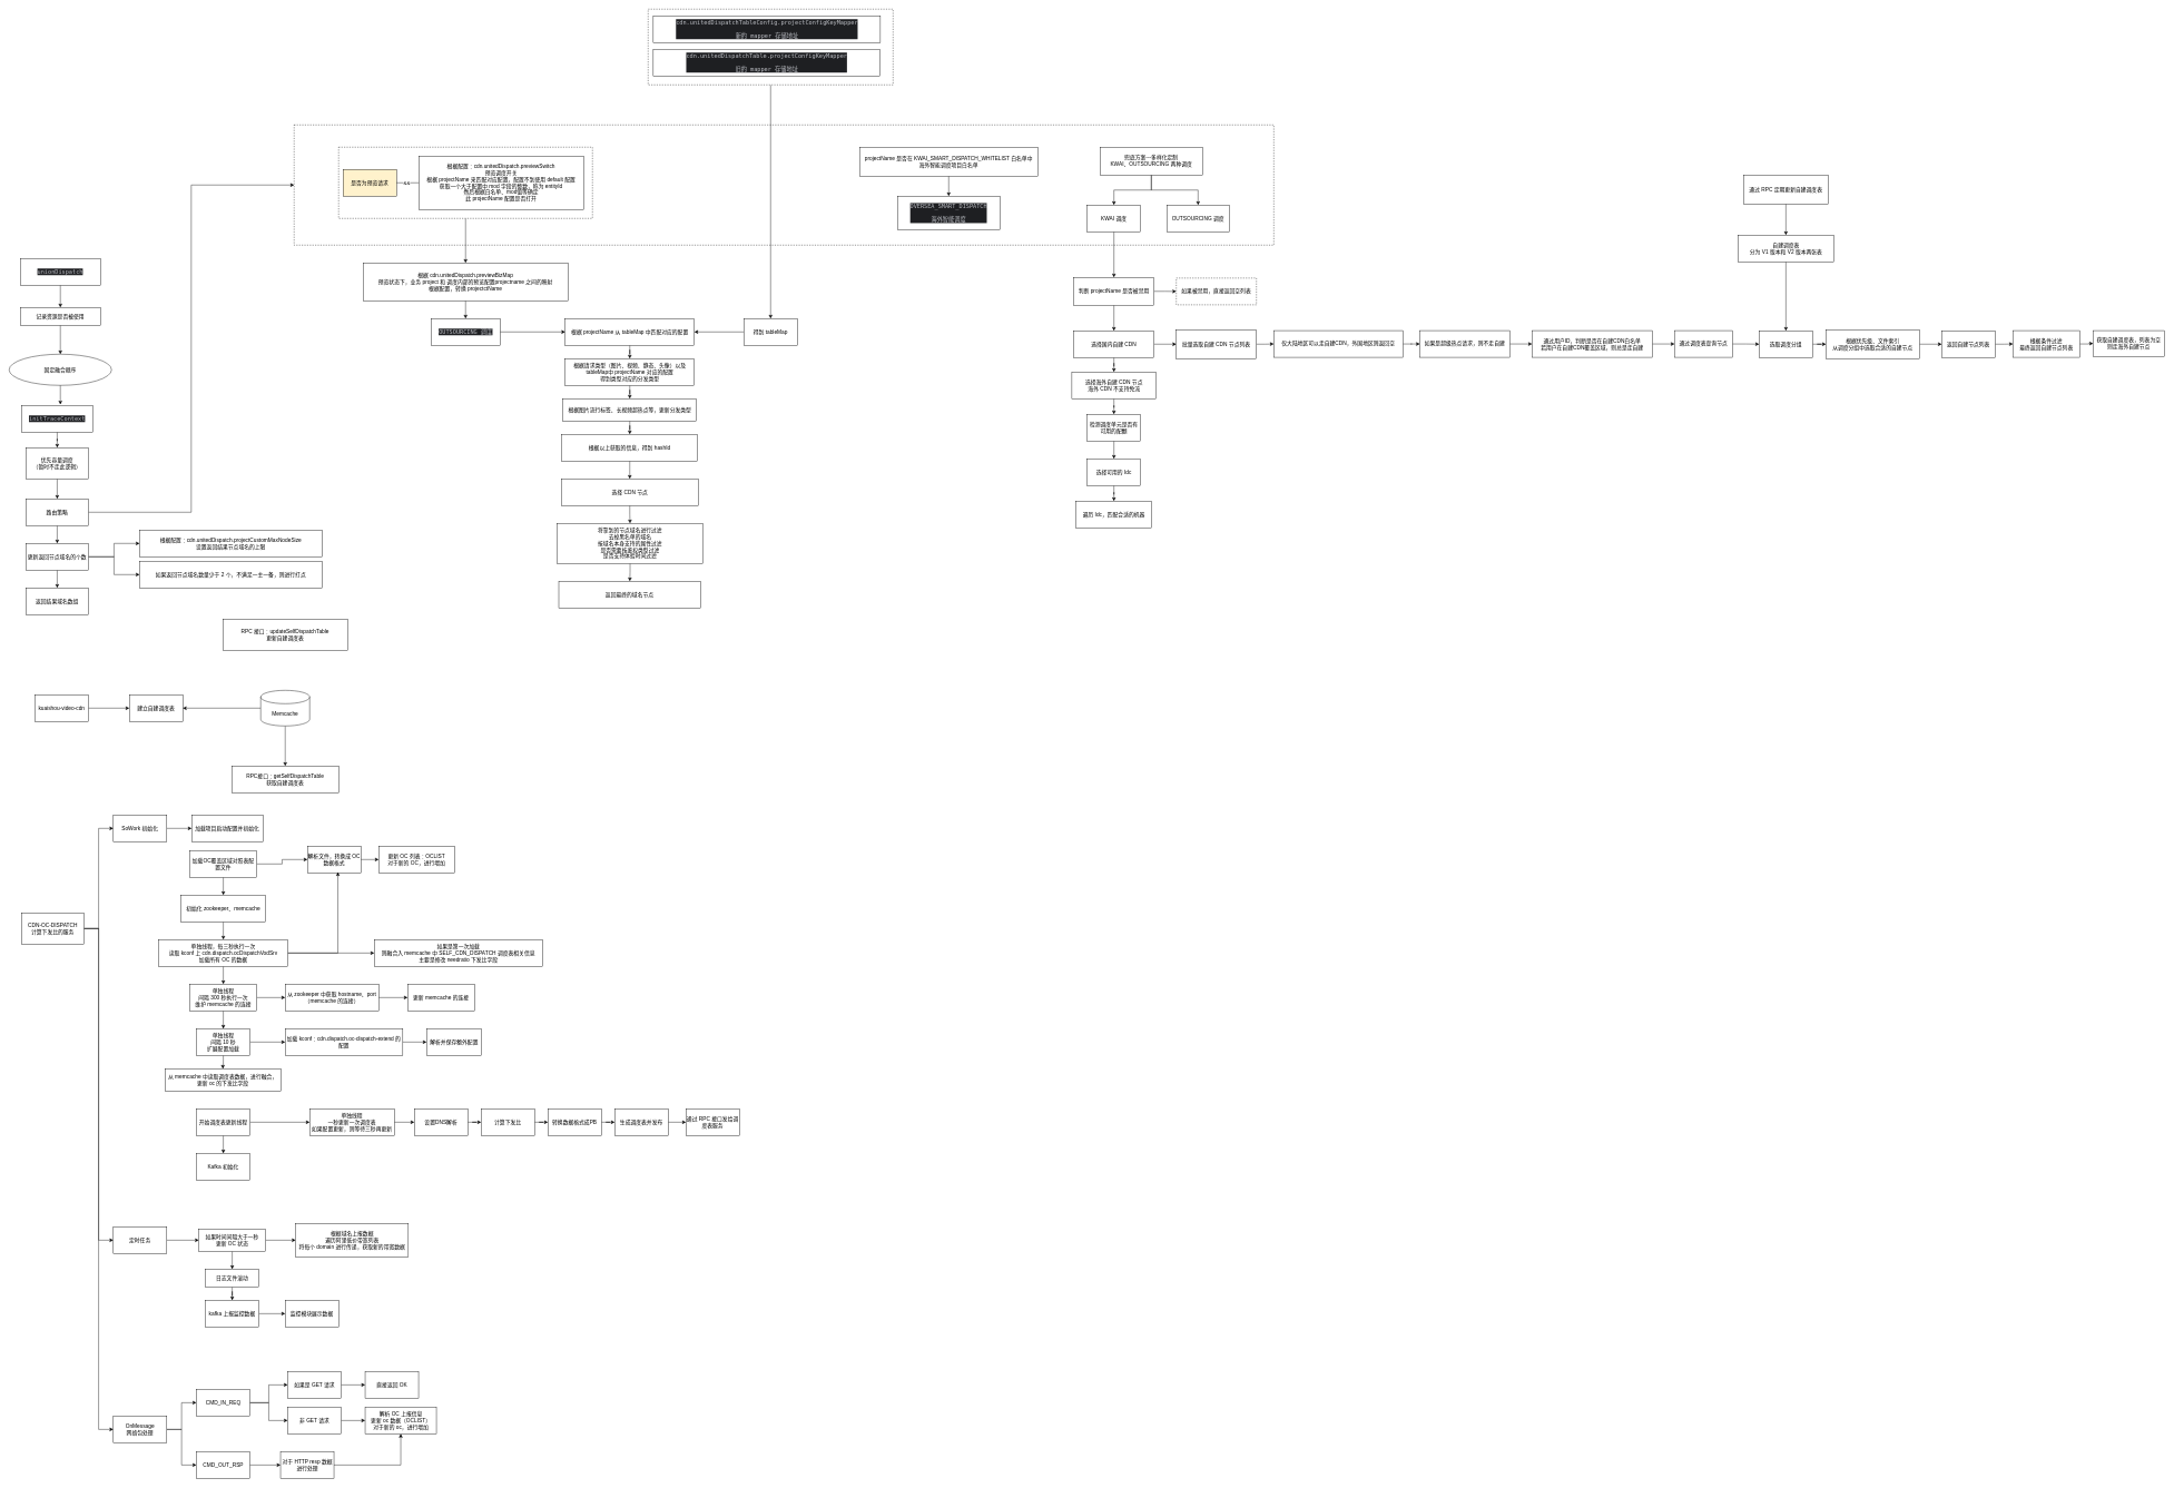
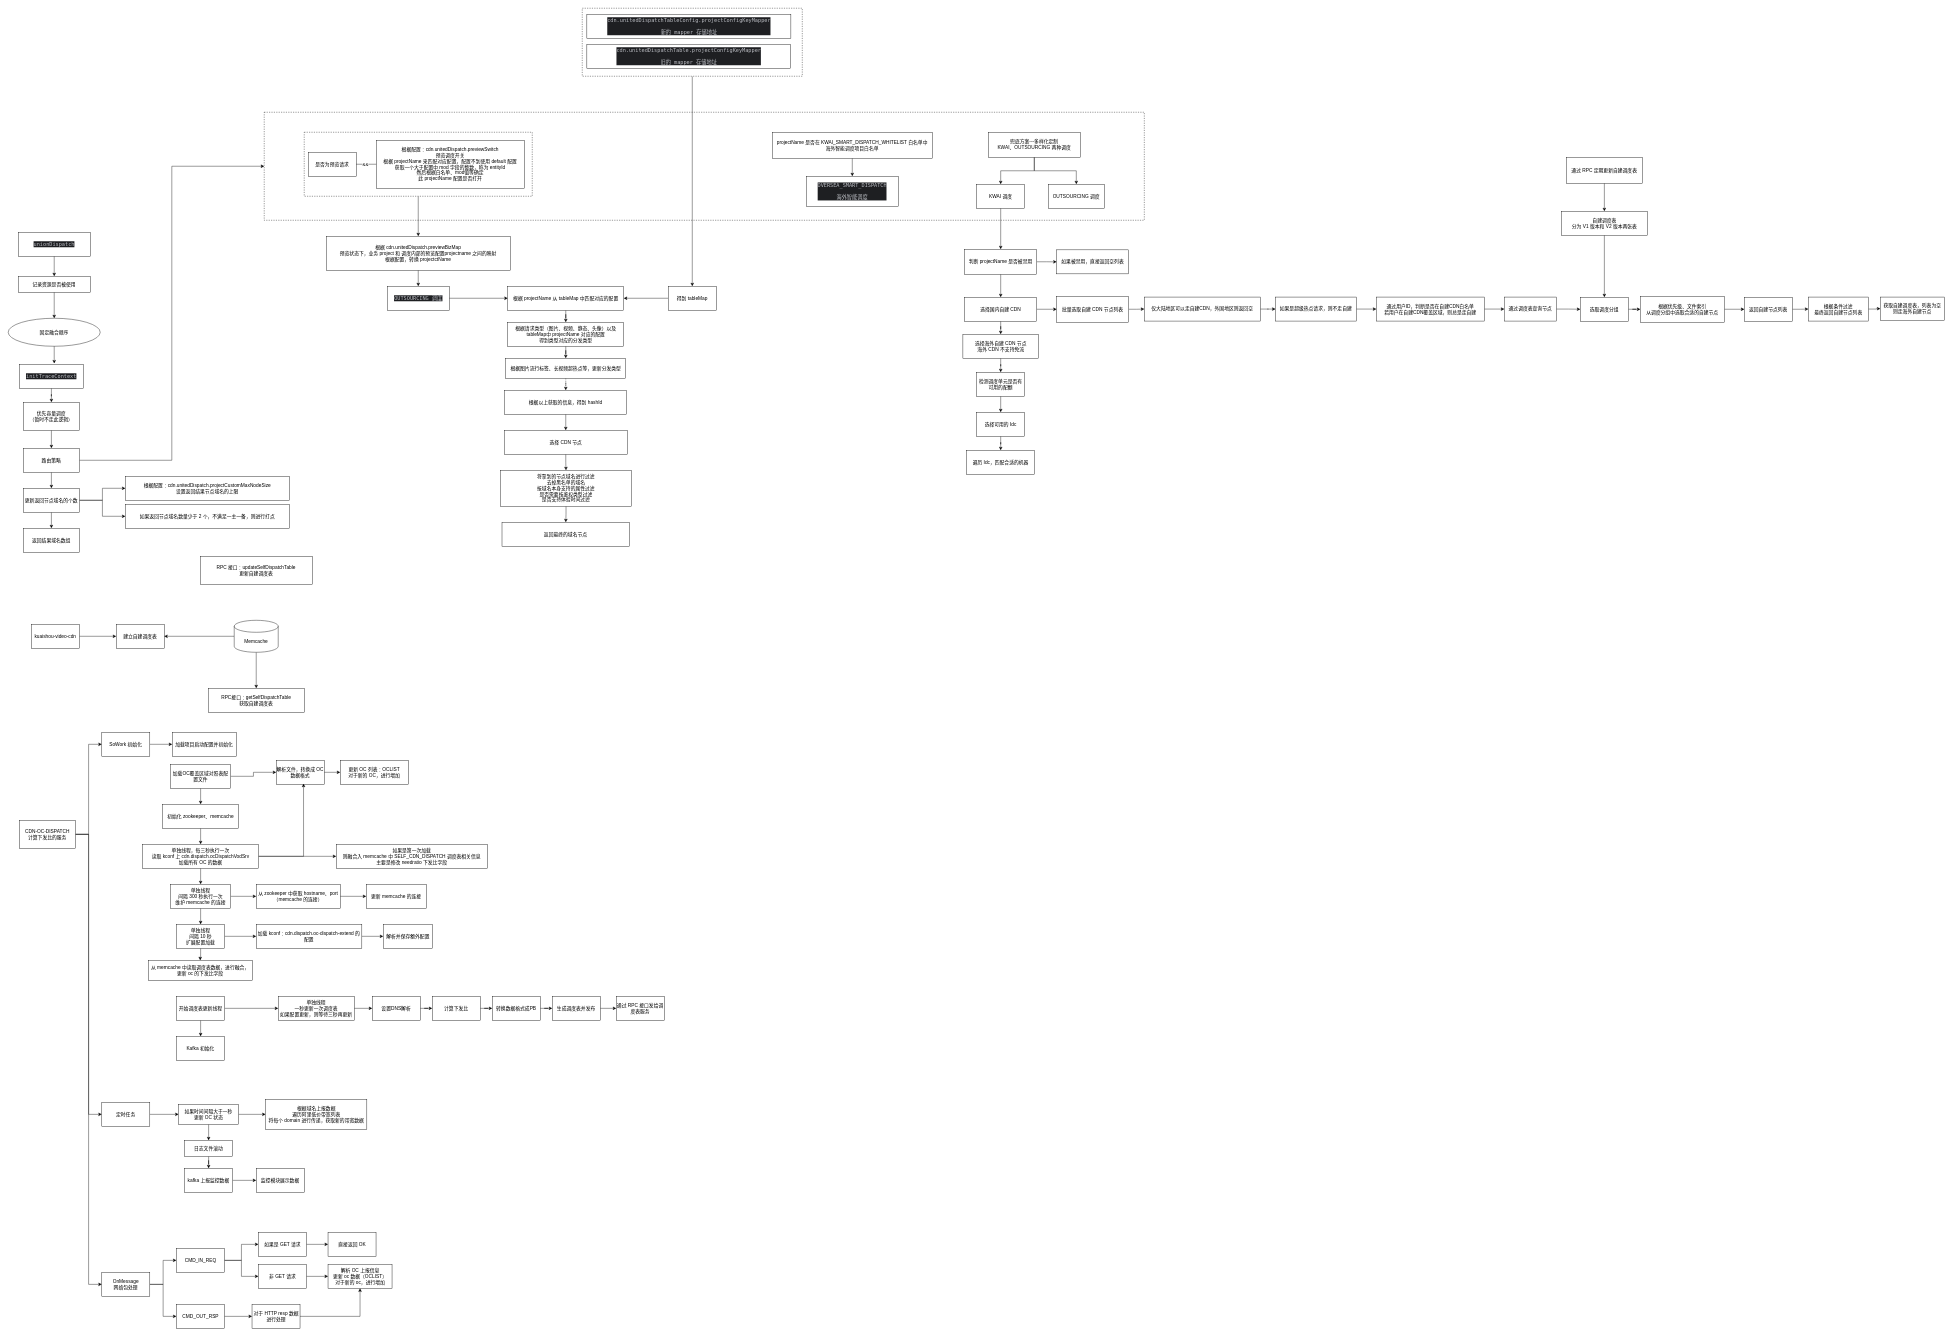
- <mxCell id="26" value="是否为预览请求" style="rounded=0;whiteSpace=wrap;html=1;fillColor=#fff2cc;" parent="1" vertex="1"><mxGeometry x="770" y="380" width="120" height="60" as="geometry" /></mxCell>
+ <mxCell id="26" value="是否为预览请求" style="rounded=0;whiteSpace=wrap;html=1;" parent="1" vertex="1"><mxGeometry x="770" y="380" width="120" height="60" as="geometry" /></mxCell>
- <mxCell id="65" value="如果被禁用，直接返回空列表" style="rounded=0;whiteSpace=wrap;html=1;dashed=1;" parent="1" vertex="1"><mxGeometry x="2641" y="624" width="180" height="60" as="geometry" /></mxCell>
+ <mxCell id="65" value="如果被禁用，直接返回空列表" style="rounded=0;whiteSpace=wrap;html=1;" parent="1" vertex="1"><mxGeometry x="2641" y="624" width="180" height="60" as="geometry" /></mxCell>
- <mxCell id="40" style="edgeStyle=orthogonalEdgeStyle;rounded=0;orthogonalLoop=1;jettySize=auto;html=1;entryX=0.5;entryY=0;entryDx=0;entryDy=0;" parent="1" source="41" target="43" edge="1"><mxGeometry relative="1" as="geometry" /></mxCell>
+ <mxCell id="40" style="edgeStyle=orthogonalEdgeStyle;rounded=0;orthogonalLoop=1;jettySize=auto;html=1;entryX=0.5;entryY=0;entryDx=0;entryDy=0;dashed=1;" parent="1" source="41" target="43" edge="1"><mxGeometry relative="1" as="geometry" /></mxCell>
